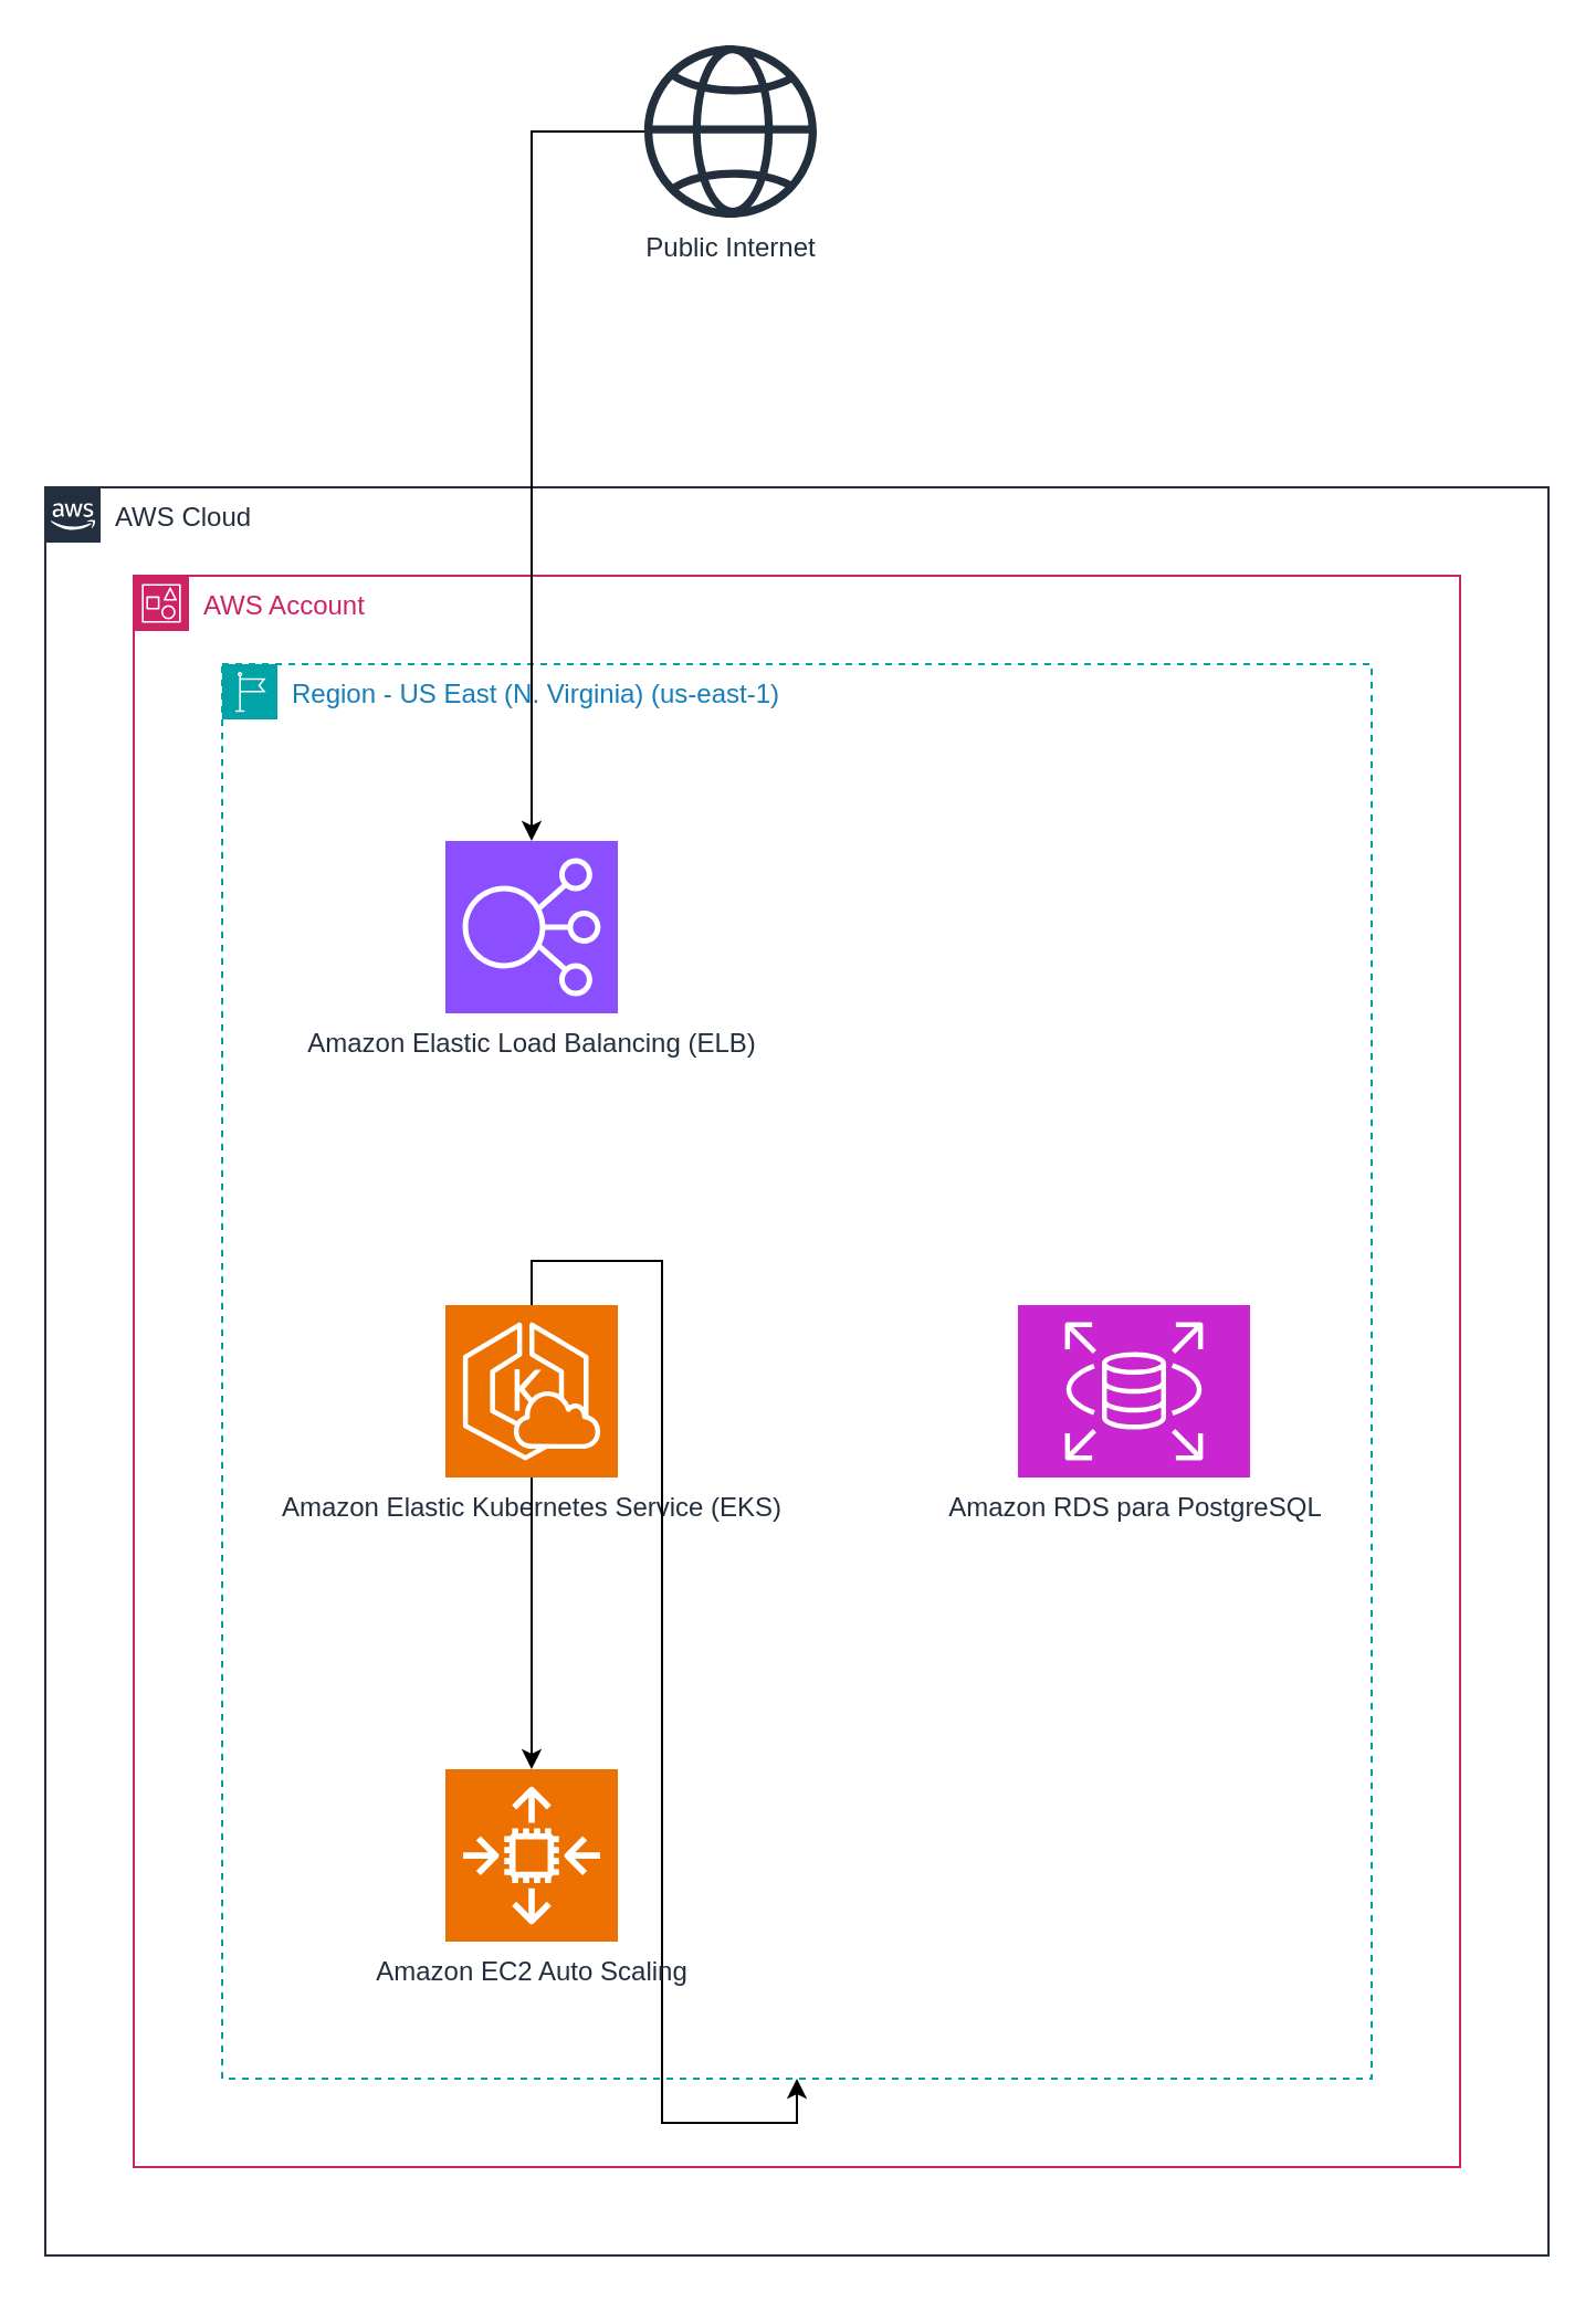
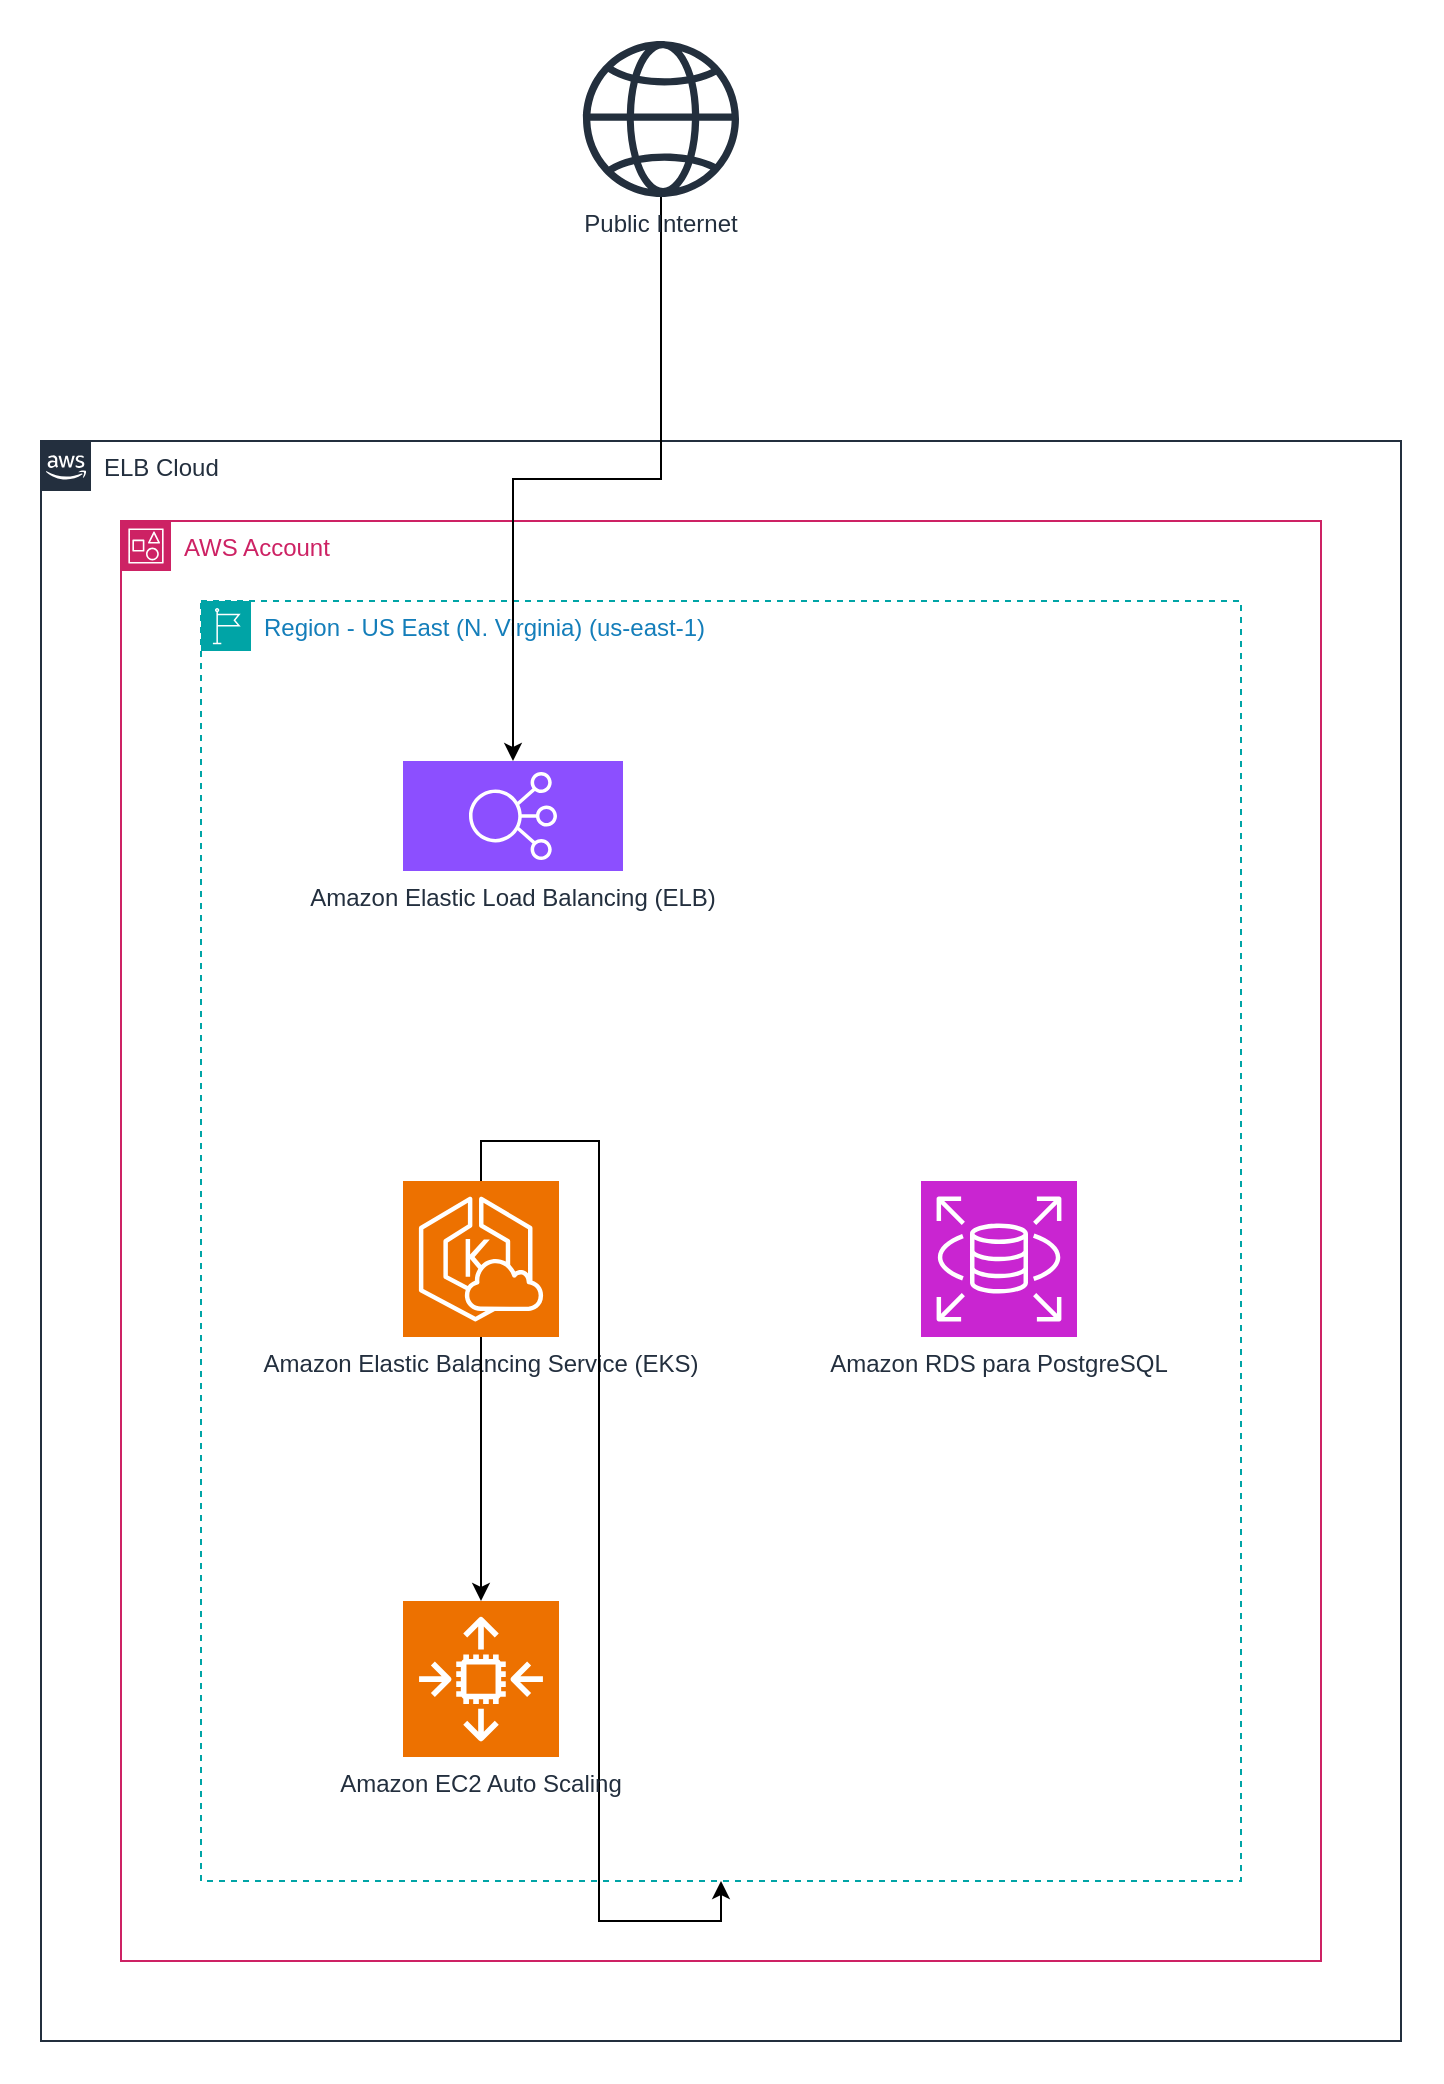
- <mxCell id="2" value="AWS Cloud" style="points=[[0,0],[0.25,0],[0.5,0],[0.75,0],[1,0],[1,0.25],[1,0.5],[1,0.75],[1,1],[0.75,1],[0.5,1],[0.25,1],[0,1],[0,0.75],[0,0.5],[0,0.25]];outlineConnect=0;gradientColor=none;html=1;whiteSpace=wrap;fontSize=12;fontStyle=0;container=1;pointerEvents=0;collapsible=0;recursiveResize=0;shape=mxgraph.aws4.group;grIcon=mxgraph.aws4.group_aws_cloud_alt;strokeColor=#232F3E;fillColor=none;verticalAlign=top;align=left;spacingLeft=30;fontColor=#232F3E;dashed=0;" vertex="1" parent="1"><mxGeometry x="20" y="220" width="680" height="800" as="geometry" /></mxCell>
+ <mxCell id="2" value="ELB Cloud" style="points=[[0,0],[0.25,0],[0.5,0],[0.75,0],[1,0],[1,0.25],[1,0.5],[1,0.75],[1,1],[0.75,1],[0.5,1],[0.25,1],[0,1],[0,0.75],[0,0.5],[0,0.25]];outlineConnect=0;gradientColor=none;html=1;whiteSpace=wrap;fontSize=12;fontStyle=0;container=1;pointerEvents=0;collapsible=0;recursiveResize=0;shape=mxgraph.aws4.group;grIcon=mxgraph.aws4.group_aws_cloud_alt;strokeColor=#232F3E;fillColor=none;verticalAlign=top;align=left;spacingLeft=30;fontColor=#232F3E;dashed=0;" vertex="1" parent="1"><mxGeometry x="20" y="220" width="680" height="800" as="geometry" /></mxCell>
- <mxCell id="5" value="Amazon Elastic Load Balancing (ELB)" style="sketch=0;points=[[0,0,0],[0.25,0,0],[0.5,0,0],[0.75,0,0],[1,0,0],[0,1,0],[0.25,1,0],[0.5,1,0],[0.75,1,0],[1,1,0],[0,0.25,0],[0,0.5,0],[0,0.75,0],[1,0.25,0],[1,0.5,0],[1,0.75,0]];outlineConnect=0;fontColor=#232F3E;fillColor=#8C4FFF;strokeColor=#ffffff;dashed=0;verticalLabelPosition=bottom;verticalAlign=top;align=center;html=1;fontSize=12;fontStyle=0;aspect=fixed;shape=mxgraph.aws4.resourceIcon;resIcon=mxgraph.aws4.elastic_load_balancing;" vertex="1" parent="4"><mxGeometry x="141" y="120" width="78" height="78" as="geometry" /></mxCell>
+ <mxCell id="5" value="Amazon Elastic Load Balancing (ELB)" style="sketch=0;points=[[0,0,0],[0.25,0,0],[0.5,0,0],[0.75,0,0],[1,0,0],[0,1,0],[0.25,1,0],[0.5,1,0],[0.75,1,0],[1,1,0],[0,0.25,0],[0,0.5,0],[0,0.75,0],[1,0.25,0],[1,0.5,0],[1,0.75,0]];outlineConnect=0;fontColor=#232F3E;fillColor=#8C4FFF;strokeColor=#ffffff;dashed=0;verticalLabelPosition=bottom;verticalAlign=top;align=center;html=1;fontSize=12;fontStyle=0;aspect=fixed;shape=mxgraph.aws4.resourceIcon;resIcon=mxgraph.aws4.elastic_load_balancing;" vertex="1" parent="4"><mxGeometry x="141" y="120" width="110" height="55" as="geometry" /></mxCell>
- <mxCell id="9" value="Amazon RDS para PostgreSQL" style="sketch=0;points=[[0,0,0],[0.25,0,0],[0.5,0,0],[0.75,0,0],[1,0,0],[0,1,0],[0.25,1,0],[0.5,1,0],[0.75,1,0],[1,1,0],[0,0.25,0],[0,0.5,0],[0,0.75,0],[1,0.25,0],[1,0.5,0],[1,0.75,0]];outlineConnect=0;fontColor=#232F3E;fillColor=#C925D1;strokeColor=#ffffff;dashed=0;verticalLabelPosition=bottom;verticalAlign=top;align=center;html=1;fontSize=12;fontStyle=0;aspect=fixed;shape=mxgraph.aws4.resourceIcon;resIcon=mxgraph.aws4.rds;" vertex="1" parent="4"><mxGeometry x="400" y="330" width="105" height="78" as="geometry" /></mxCell>
+ <mxCell id="9" value="Amazon RDS para PostgreSQL" style="sketch=0;points=[[0,0,0],[0.25,0,0],[0.5,0,0],[0.75,0,0],[1,0,0],[0,1,0],[0.25,1,0],[0.5,1,0],[0.75,1,0],[1,1,0],[0,0.25,0],[0,0.5,0],[0,0.75,0],[1,0.25,0],[1,0.5,0],[1,0.75,0]];outlineConnect=0;fontColor=#232F3E;fillColor=#C925D1;strokeColor=#ffffff;dashed=0;verticalLabelPosition=bottom;verticalAlign=top;align=center;html=1;fontSize=12;fontStyle=0;aspect=fixed;shape=mxgraph.aws4.resourceIcon;resIcon=mxgraph.aws4.rds;" vertex="1" parent="4"><mxGeometry x="400" y="330" width="78" height="78" as="geometry" /></mxCell>
- <mxCell id="6" value="Amazon Elastic Kubernetes Service (EKS)" style="sketch=0;points=[[0,0,0],[0.25,0,0],[0.5,0,0],[0.75,0,0],[1,0,0],[0,1,0],[0.25,1,0],[0.5,1,0],[0.75,1,0],[1,1,0],[0,0.25,0],[0,0.5,0],[0,0.75,0],[1,0.25,0],[1,0.5,0],[1,0.75,0]];outlineConnect=0;fontColor=#232F3E;fillColor=#ED7100;strokeColor=#ffffff;dashed=0;verticalLabelPosition=bottom;verticalAlign=top;align=center;html=1;fontSize=12;fontStyle=0;aspect=fixed;shape=mxgraph.aws4.resourceIcon;resIcon=mxgraph.aws4.eks_cloud;" vertex="1" parent="4"><mxGeometry x="141" y="330" width="78" height="78" as="geometry" /></mxCell>
+ <mxCell id="6" value="Amazon Elastic Balancing Service (EKS)" style="sketch=0;points=[[0,0,0],[0.25,0,0],[0.5,0,0],[0.75,0,0],[1,0,0],[0,1,0],[0.25,1,0],[0.5,1,0],[0.75,1,0],[1,1,0],[0,0.25,0],[0,0.5,0],[0,0.75,0],[1,0.25,0],[1,0.5,0],[1,0.75,0]];outlineConnect=0;fontColor=#232F3E;fillColor=#ED7100;strokeColor=#ffffff;dashed=0;verticalLabelPosition=bottom;verticalAlign=top;align=center;html=1;fontSize=12;fontStyle=0;aspect=fixed;shape=mxgraph.aws4.resourceIcon;resIcon=mxgraph.aws4.eks_cloud;" vertex="1" parent="4"><mxGeometry x="141" y="330" width="78" height="78" as="geometry" /></mxCell>
